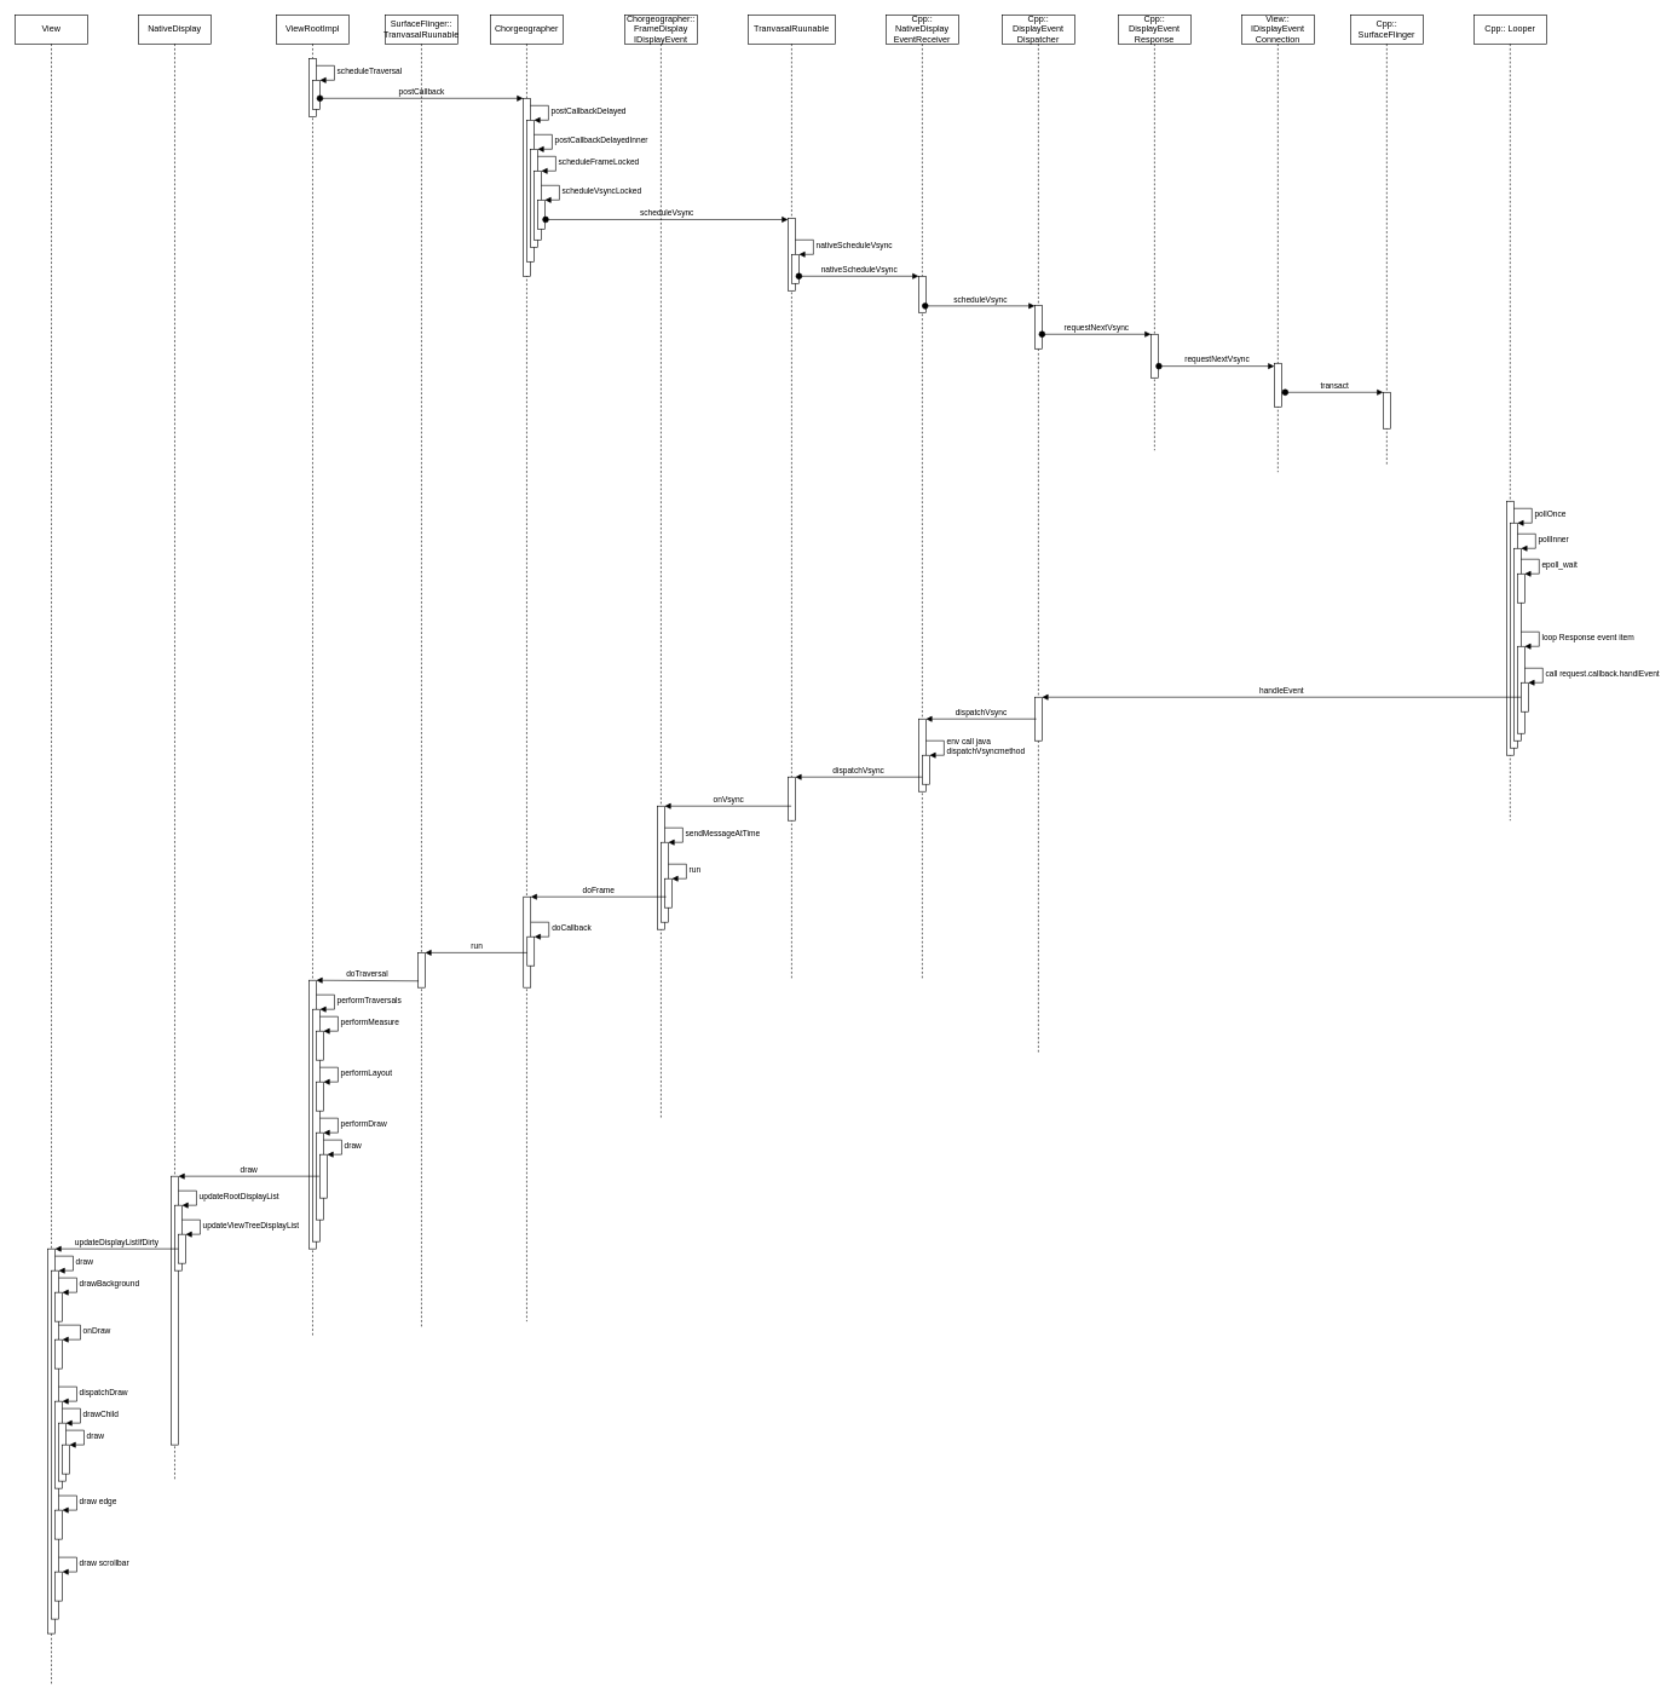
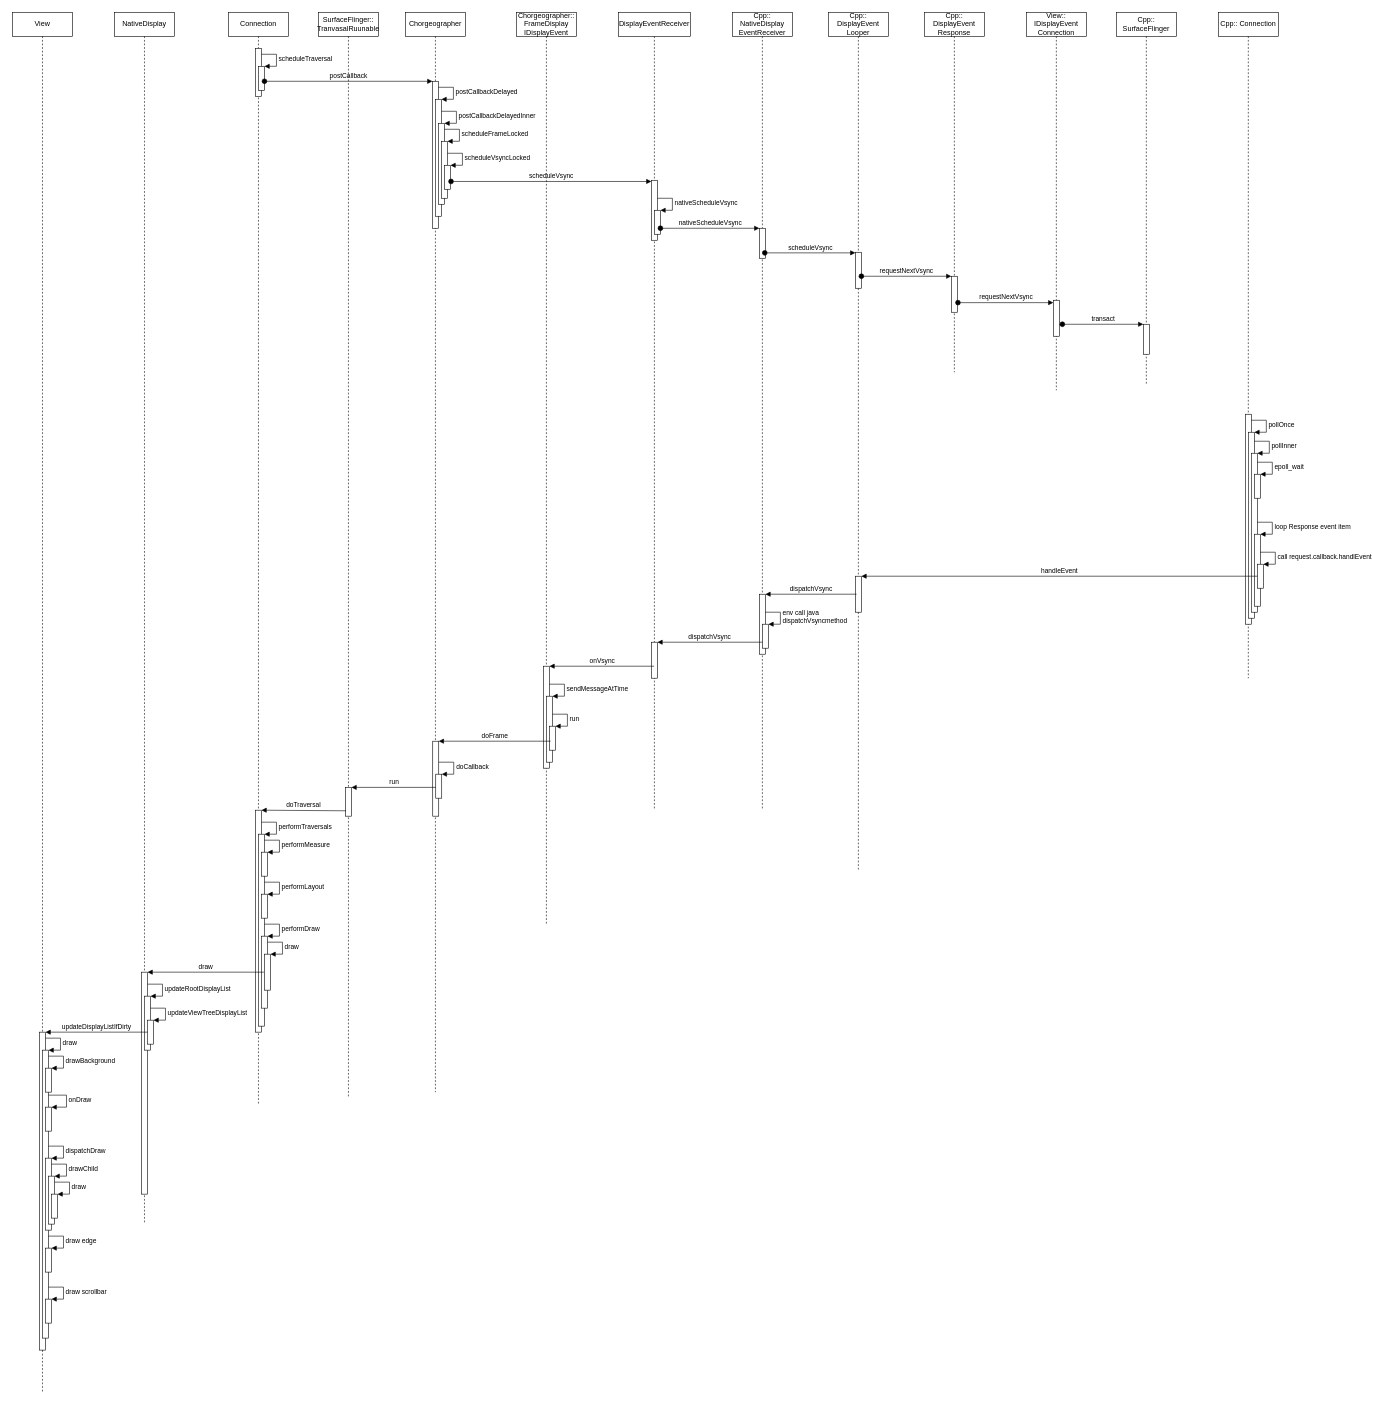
- <mxCell id="2" value="ViewRootImpl" style="shape=umlLifeline;perimeter=lifelinePerimeter;whiteSpace=wrap;html=1;container=1;collapsible=0;recursiveResize=0;outlineConnect=0;" parent="1" vertex="1"><mxGeometry x="380" width="100" height="1820" as="geometry" y="20" /></mxCell>
+ <mxCell id="2" value="Connection" style="shape=umlLifeline;perimeter=lifelinePerimeter;whiteSpace=wrap;html=1;container=1;collapsible=0;recursiveResize=0;outlineConnect=0;" parent="1" vertex="1"><mxGeometry x="380" width="100" height="1820" as="geometry" y="20" /></mxCell>
- <mxCell id="17" value="TranvasalRuunable" style="shape=umlLifeline;perimeter=lifelinePerimeter;whiteSpace=wrap;html=1;container=1;collapsible=0;recursiveResize=0;outlineConnect=0;" parent="1" vertex="1"><mxGeometry x="1030" width="120" height="1330" as="geometry" y="20" /></mxCell>
+ <mxCell id="17" value="DisplayEventReceiver" style="shape=umlLifeline;perimeter=lifelinePerimeter;whiteSpace=wrap;html=1;container=1;collapsible=0;recursiveResize=0;outlineConnect=0;" parent="1" vertex="1"><mxGeometry x="1030" width="120" height="1330" as="geometry" y="20" /></mxCell>
- <mxCell id="27" value="Cpp:: DisplayEvent&lt;br&gt;Dispatcher" style="shape=umlLifeline;perimeter=lifelinePerimeter;whiteSpace=wrap;html=1;container=1;collapsible=0;recursiveResize=0;outlineConnect=0;" parent="1" vertex="1"><mxGeometry x="1380" width="100" height="1430" as="geometry" y="20" /></mxCell>
+ <mxCell id="27" value="Cpp:: DisplayEvent&lt;br&gt;Looper" style="shape=umlLifeline;perimeter=lifelinePerimeter;whiteSpace=wrap;html=1;container=1;collapsible=0;recursiveResize=0;outlineConnect=0;" parent="1" vertex="1"><mxGeometry x="1380" width="100" height="1430" as="geometry" y="20" /></mxCell>
- <mxCell id="30" value="Cpp:: Looper" style="shape=umlLifeline;perimeter=lifelinePerimeter;whiteSpace=wrap;html=1;container=1;collapsible=0;recursiveResize=0;outlineConnect=0;" parent="1" vertex="1"><mxGeometry x="2030" width="100" height="1110" as="geometry" y="20" /></mxCell>
+ <mxCell id="30" value="Cpp:: Connection" style="shape=umlLifeline;perimeter=lifelinePerimeter;whiteSpace=wrap;html=1;container=1;collapsible=0;recursiveResize=0;outlineConnect=0;" parent="1" vertex="1"><mxGeometry x="2030" width="100" height="1110" as="geometry" y="20" /></mxCell>
